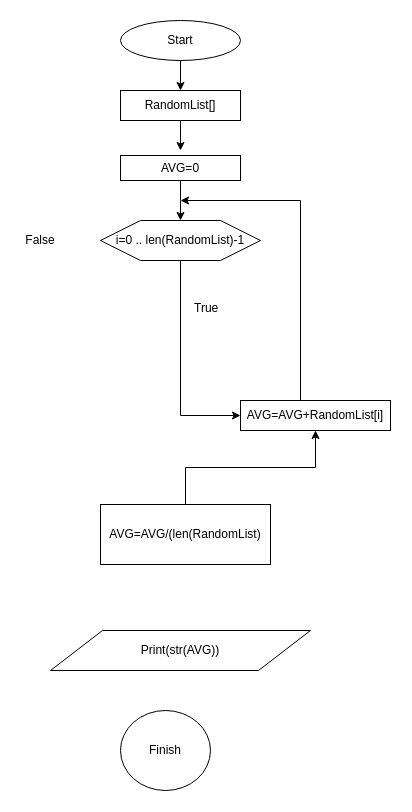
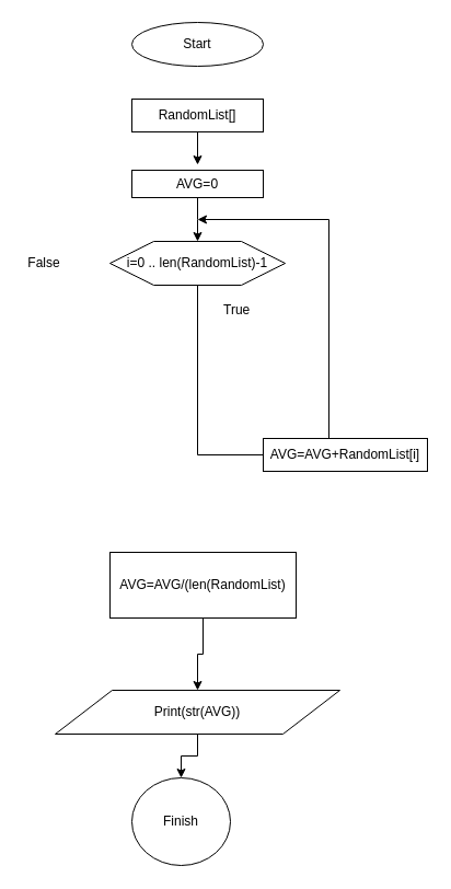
- <mxCell id="3" value="" style="endArrow=classic;html=1;exitX=0.5;exitY=1;exitDx=0;exitDy=0;entryX=0.5;entryY=0;entryDx=0;entryDy=0;" parent="1" source="2" target="5" edge="1"><mxGeometry width="50" height="50" relative="1" as="geometry"><mxPoint x="106" y="130" as="sourcePoint" /><mxPoint x="190" y="80" as="targetPoint" /></mxGeometry></mxCell>
- <mxCell id="16" value="True" style="text;html=1;resizable=0;points=[];autosize=1;align=left;verticalAlign=top;spacingTop=-4;" parent="1" vertex="1"><mxGeometry x="192" y="298" width="40" height="20" as="geometry" /></mxCell>
+ <mxCell id="16" value="True" style="text;html=1;resizable=0;points=[];autosize=1;align=left;verticalAlign=top;spacingTop=-4;" parent="1" vertex="1"><mxGeometry x="202" y="273" width="40" height="20" as="geometry" /></mxCell>
- <mxCell id="9" value="" style="edgeStyle=orthogonalEdgeStyle;rounded=0;orthogonalLoop=1;jettySize=auto;html=1;entryX=0;entryY=0.5;entryDx=0;entryDy=0;" parent="1" source="6" target="11" edge="1"><mxGeometry relative="1" as="geometry"><mxPoint x="180" y="300" as="targetPoint" /></mxGeometry></mxCell>
+ <mxCell id="9" value="" style="edgeStyle=orthogonalEdgeStyle;rounded=0;orthogonalLoop=1;jettySize=auto;html=1;entryX=0;entryY=0.5;entryDx=0;entryDy=0;endArrow=none;" parent="1" source="6" target="11" edge="1"><mxGeometry relative="1" as="geometry"><mxPoint x="180" y="300" as="targetPoint" /></mxGeometry></mxCell>
- <mxCell id="17" style="edgeStyle=orthogonalEdgeStyle;rounded=0;orthogonalLoop=1;jettySize=auto;html=1;" edge="1" parent="1" source="18" target="11"><mxGeometry relative="1" as="geometry" /></mxCell>
+ <mxCell id="17" style="edgeStyle=orthogonalEdgeStyle;rounded=0;orthogonalLoop=1;jettySize=auto;html=1;entryX=0.5;entryY=0;entryDx=0;entryDy=0;" edge="1" parent="1" source="18" target="13"><mxGeometry relative="1" as="geometry" /></mxCell>
+ <mxCell id="12" style="edgeStyle=orthogonalEdgeStyle;rounded=0;orthogonalLoop=1;jettySize=auto;html=1;" parent="1" source="13" target="14" edge="1"><mxGeometry relative="1" as="geometry"><mxPoint x="180" y="720" as="targetPoint" /></mxGeometry></mxCell>
